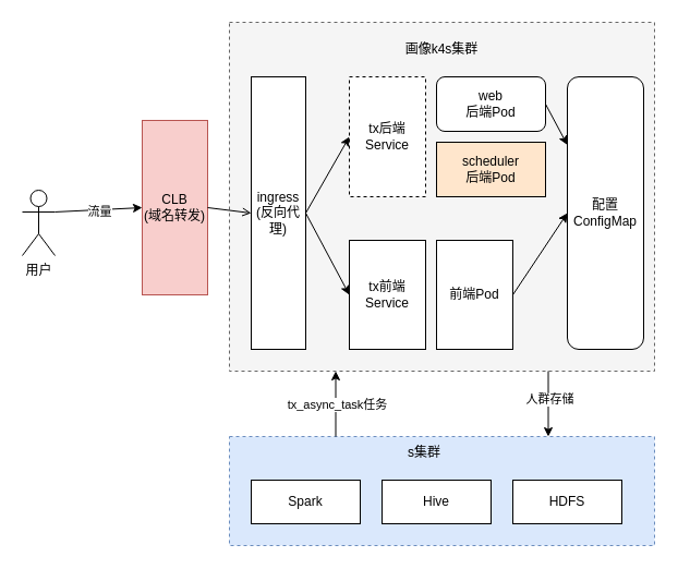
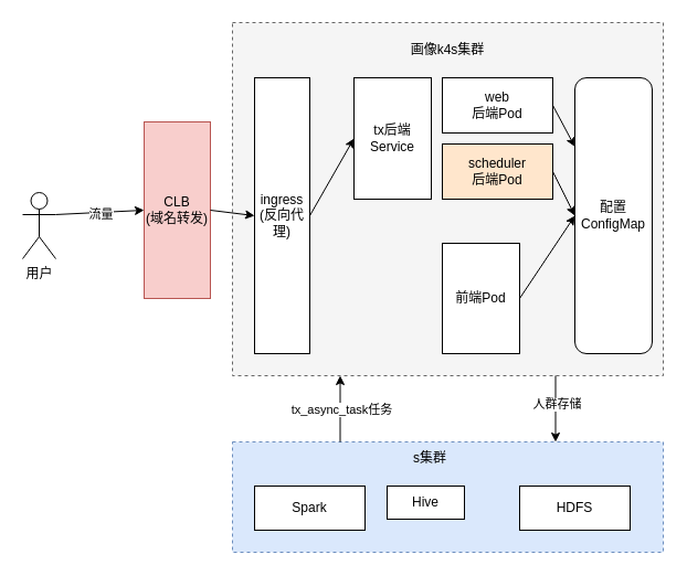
- <mxCell id="23" value="web&lt;br&gt;后端Pod" style="whiteSpace=wrap;html=1;rounded=1;" vertex="1" parent="1"><mxGeometry x="400" y="70" width="100" height="50" as="geometry" /></mxCell>
+ <mxCell id="23" value="web&lt;br&gt;后端Pod" style="rounded=0;whiteSpace=wrap;html=1;" vertex="1" parent="1"><mxGeometry x="400" y="70" width="100" height="50" as="geometry" /></mxCell>
- <mxCell id="19" value="tx后端Service" style="rounded=0;whiteSpace=wrap;html=1;dashed=1;" vertex="1" parent="1"><mxGeometry x="320" y="70" width="70" height="110" as="geometry" /></mxCell>
+ <mxCell id="19" value="tx后端Service" style="rounded=0;whiteSpace=wrap;html=1;" vertex="1" parent="1"><mxGeometry x="320" y="70" width="70" height="110" as="geometry" /></mxCell>
+ <mxCell id="28" value="" style="endArrow=classic;html=1;rounded=0;entryX=0;entryY=0.5;entryDx=0;entryDy=0;exitX=1;exitY=0.5;exitDx=0;exitDy=0;" edge="1" parent="1" source="24" target="26"><mxGeometry width="50" height="50" relative="1" as="geometry"><mxPoint x="510" y="105" as="sourcePoint" /><mxPoint x="530" y="142.5" as="targetPoint" /></mxGeometry></mxCell>
- <mxCell id="18" value="" style="endArrow=open;html=1;rounded=0;exitX=1;exitY=0.5;exitDx=0;exitDy=0;entryX=0;entryY=0.5;entryDx=0;entryDy=0;" edge="1" parent="1" source="5" target="17"><mxGeometry width="50" height="50" relative="1" as="geometry"><mxPoint x="60" y="180" as="sourcePoint" /><mxPoint x="130" y="180" as="targetPoint" /></mxGeometry></mxCell>
+ <mxCell id="18" value="" style="endArrow=classic;html=1;rounded=0;exitX=1;exitY=0.5;exitDx=0;exitDy=0;entryX=0;entryY=0.5;entryDx=0;entryDy=0;" edge="1" parent="1" source="5" target="17"><mxGeometry width="50" height="50" relative="1" as="geometry"><mxPoint x="60" y="180" as="sourcePoint" /><mxPoint x="130" y="180" as="targetPoint" /></mxGeometry></mxCell>
- <mxCell id="22" value="" style="endArrow=classic;html=1;rounded=0;entryX=0;entryY=0.5;entryDx=0;entryDy=0;exitX=1;exitY=0.5;exitDx=0;exitDy=0;" edge="1" parent="1" source="17" target="20"><mxGeometry width="50" height="50" relative="1" as="geometry"><mxPoint x="290" y="205" as="sourcePoint" /><mxPoint x="330" y="135" as="targetPoint" /></mxGeometry></mxCell>
- <mxCell id="20" value="tx前端Service" style="rounded=0;whiteSpace=wrap;html=1;" vertex="1" parent="1"><mxGeometry x="320" y="220" width="70" height="100" as="geometry" /></mxCell>
- <mxCell id="11" value="Hive" style="rounded=0;whiteSpace=wrap;html=1;" vertex="1" parent="1"><mxGeometry x="350" y="440" width="100" height="40" as="geometry" /></mxCell>
+ <mxCell id="11" value="Hive" style="rounded=0;whiteSpace=wrap;html=1;" vertex="1" parent="1"><mxGeometry x="350" y="440" width="70" height="30" as="geometry" /></mxCell>
